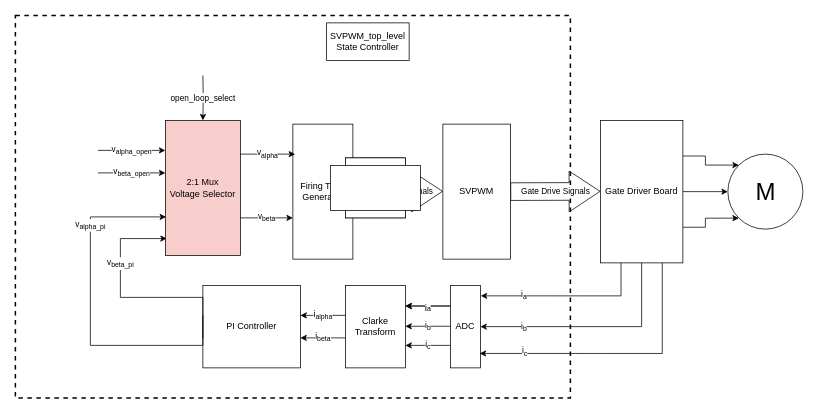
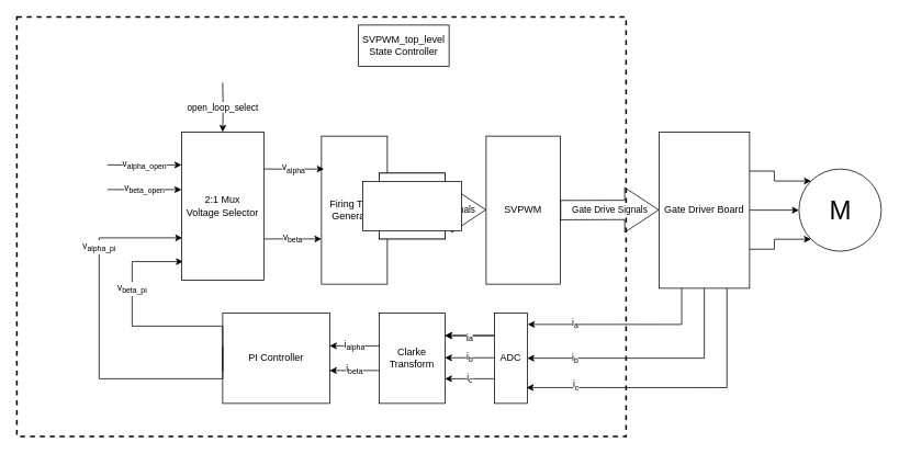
- <mxCell id="27" value="2:1 Mux&lt;br&gt;Voltage Selector" style="rounded=0;whiteSpace=wrap;html=1;overflow=visible;fillColor=#f8cecc;" parent="26" vertex="1"><mxGeometry x="90" width="100" height="180" as="geometry" /></mxCell>
+ <mxCell id="27" value="2:1 Mux&lt;br&gt;Voltage Selector" style="rounded=0;whiteSpace=wrap;html=1;overflow=visible;" parent="26" vertex="1"><mxGeometry x="90" width="100" height="180" as="geometry" /></mxCell>
